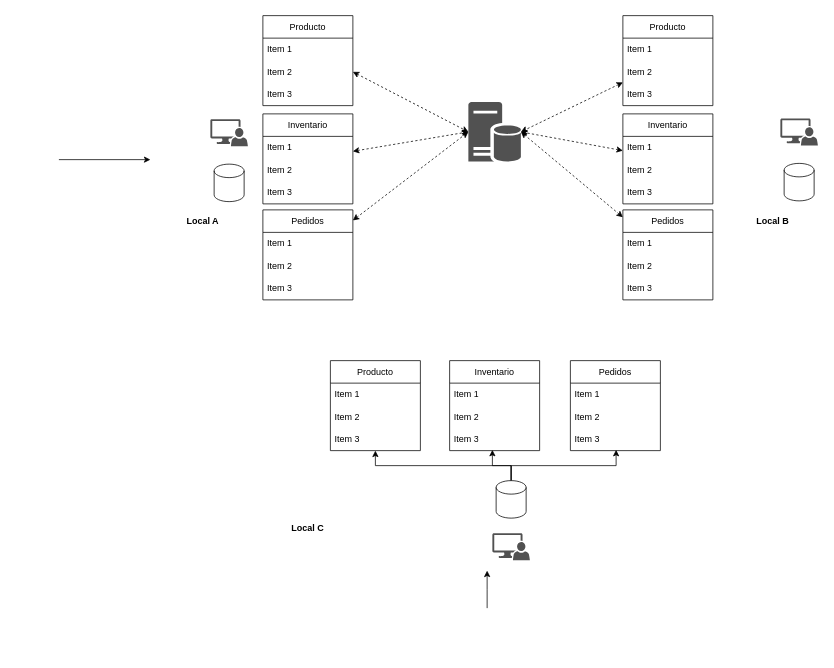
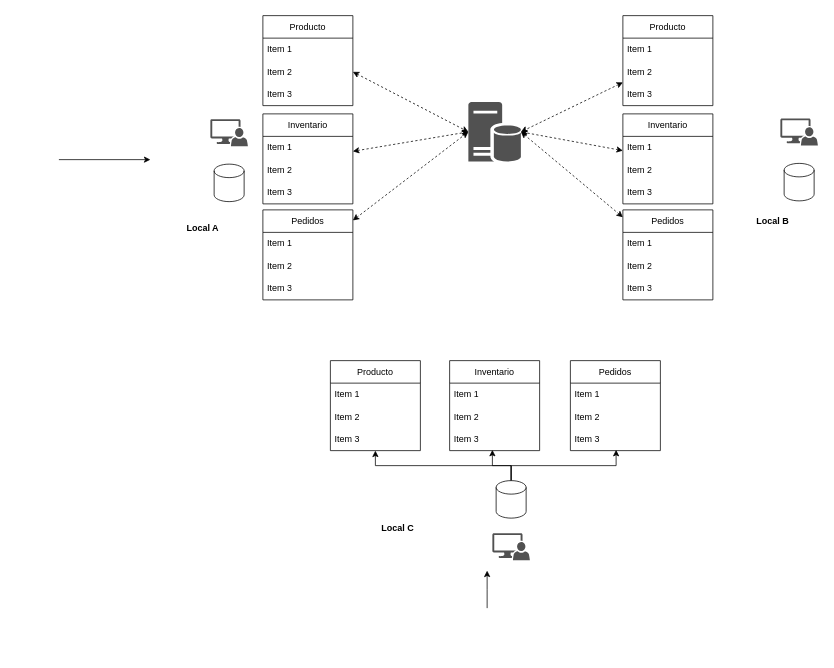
- <mxCell id="61" value="Local A" style="text;html=1;strokeColor=none;fillColor=none;align=center;verticalAlign=middle;whiteSpace=wrap;rounded=0;fontStyle=1" vertex="1" parent="1"><mxGeometry y="279" width="60" height="30" as="geometry" x="240" /></mxCell>
+ <mxCell id="61" value="Local A" style="text;html=1;strokeColor=none;fillColor=none;align=center;verticalAlign=middle;whiteSpace=wrap;rounded=0;fontStyle=1" vertex="1" parent="1"><mxGeometry x="240" y="289" width="60" height="30" as="geometry" /></mxCell>
- <mxCell id="63" value="Local C" style="text;html=1;strokeColor=none;fillColor=none;align=center;verticalAlign=middle;whiteSpace=wrap;rounded=0;fontStyle=1" vertex="1" parent="1"><mxGeometry x="380" y="689" width="60" height="30" as="geometry" /></mxCell>
+ <mxCell id="63" value="Local C" style="text;html=1;strokeColor=none;fillColor=none;align=center;verticalAlign=middle;whiteSpace=wrap;rounded=0;fontStyle=1" vertex="1" parent="1"><mxGeometry x="500" y="689" width="60" height="30" as="geometry" /></mxCell>
